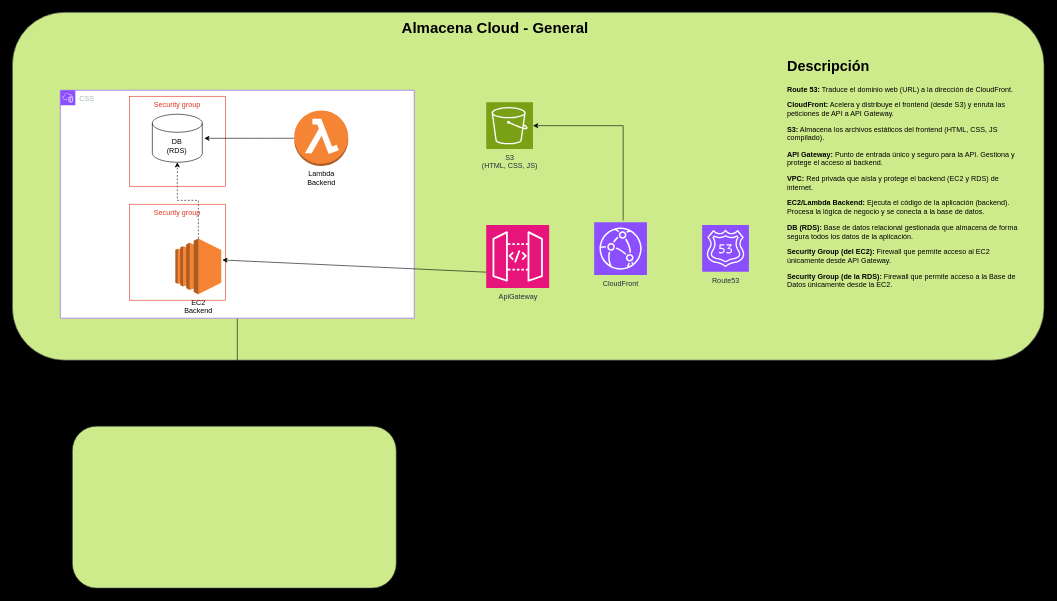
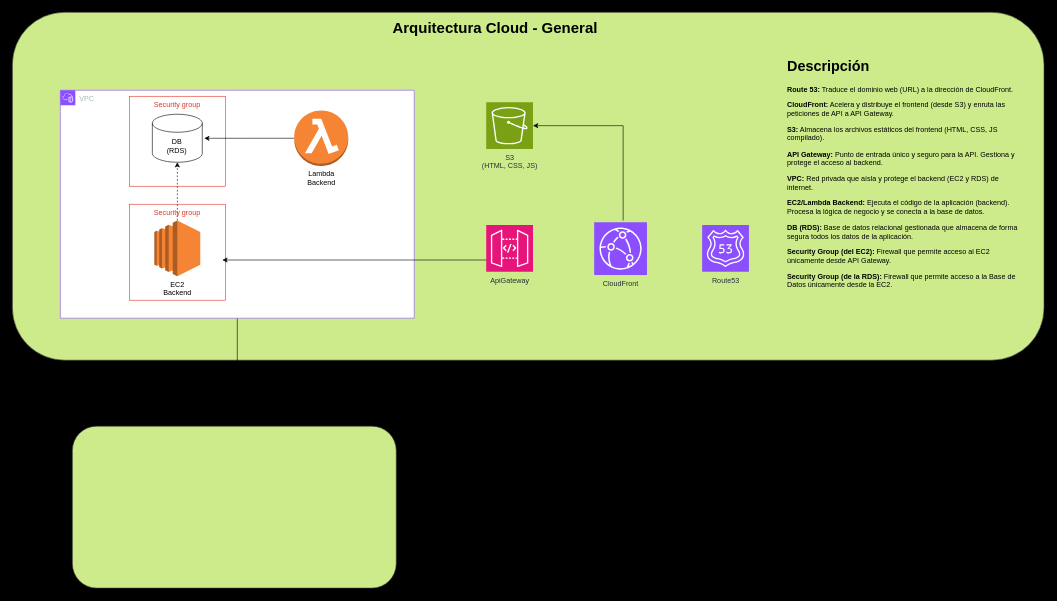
- <mxCell id="15" value="&lt;font style=&quot;font-size: 25px;&quot;&gt;&lt;b style=&quot;&quot;&gt;Almacena Cloud - General&lt;/b&gt;&lt;/font&gt;" style="text;html=1;align=center;verticalAlign=middle;whiteSpace=wrap;rounded=0;" parent="1" vertex="1"><mxGeometry x="630" y="30" width="390" height="30" as="geometry" /></mxCell>
+ <mxCell id="15" value="&lt;font style=&quot;font-size: 25px;&quot;&gt;&lt;b style=&quot;&quot;&gt;Arquitectura Cloud - General&lt;/b&gt;&lt;/font&gt;" style="text;html=1;align=center;verticalAlign=middle;whiteSpace=wrap;rounded=0;" parent="1" vertex="1"><mxGeometry x="630" y="30" width="390" height="30" as="geometry" /></mxCell>
- <mxCell id="4" value="CSS" style="points=[[0,0],[0.25,0],[0.5,0],[0.75,0],[1,0],[1,0.25],[1,0.5],[1,0.75],[1,1],[0.75,1],[0.5,1],[0.25,1],[0,1],[0,0.75],[0,0.5],[0,0.25]];outlineConnect=0;gradientColor=none;html=1;whiteSpace=wrap;fontSize=12;fontStyle=0;container=1;pointerEvents=0;collapsible=0;recursiveResize=0;shape=mxgraph.aws4.group;grIcon=mxgraph.aws4.group_vpc2;strokeColor=#8C4FFF;fillColor=default;verticalAlign=top;align=left;spacingLeft=30;fontColor=#AAB7B8;dashed=0;" parent="1" vertex="1"><mxGeometry x="100" y="150" width="590" height="380" as="geometry" /></mxCell>
+ <mxCell id="4" value="VPC" style="points=[[0,0],[0.25,0],[0.5,0],[0.75,0],[1,0],[1,0.25],[1,0.5],[1,0.75],[1,1],[0.75,1],[0.5,1],[0.25,1],[0,1],[0,0.75],[0,0.5],[0,0.25]];outlineConnect=0;gradientColor=none;html=1;whiteSpace=wrap;fontSize=12;fontStyle=0;container=1;pointerEvents=0;collapsible=0;recursiveResize=0;shape=mxgraph.aws4.group;grIcon=mxgraph.aws4.group_vpc2;strokeColor=#8C4FFF;fillColor=default;verticalAlign=top;align=left;spacingLeft=30;fontColor=#AAB7B8;dashed=0;" parent="1" vertex="1"><mxGeometry x="100" y="150" width="590" height="380" as="geometry" /></mxCell>
- <mxCell id="13" value="ApiGateway" style="sketch=0;points=[[0,0,0],[0.25,0,0],[0.5,0,0],[0.75,0,0],[1,0,0],[0,1,0],[0.25,1,0],[0.5,1,0],[0.75,1,0],[1,1,0],[0,0.25,0],[0,0.5,0],[0,0.75,0],[1,0.25,0],[1,0.5,0],[1,0.75,0]];outlineConnect=0;fontColor=#232F3E;fillColor=#E7157B;strokeColor=#ffffff;dashed=0;verticalLabelPosition=bottom;verticalAlign=top;align=center;html=1;fontSize=12;fontStyle=0;aspect=fixed;shape=mxgraph.aws4.resourceIcon;resIcon=mxgraph.aws4.api_gateway;" parent="1" vertex="1"><mxGeometry x="810" y="374.5" width="105" height="105" as="geometry" /></mxCell>
+ <mxCell id="13" value="ApiGateway" style="sketch=0;points=[[0,0,0],[0.25,0,0],[0.5,0,0],[0.75,0,0],[1,0,0],[0,1,0],[0.25,1,0],[0.5,1,0],[0.75,1,0],[1,1,0],[0,0.25,0],[0,0.5,0],[0,0.75,0],[1,0.25,0],[1,0.5,0],[1,0.75,0]];outlineConnect=0;fontColor=#232F3E;fillColor=#E7157B;strokeColor=#ffffff;dashed=0;verticalLabelPosition=bottom;verticalAlign=top;align=center;html=1;fontSize=12;fontStyle=0;aspect=fixed;shape=mxgraph.aws4.resourceIcon;resIcon=mxgraph.aws4.api_gateway;" parent="1" vertex="1"><mxGeometry x="810" y="374.5" width="78" height="78" as="geometry" /></mxCell>
- <mxCell id="5" value="EC2&lt;br&gt;Backend" style="outlineConnect=0;dashed=0;verticalLabelPosition=bottom;verticalAlign=top;align=center;html=1;shape=mxgraph.aws3.ec2;fillColor=#F58534;gradientColor=none;" parent="4" vertex="1"><mxGeometry x="191.75" y="247" width="76.5" height="93" as="geometry" /></mxCell>
+ <mxCell id="5" value="EC2&lt;br&gt;Backend" style="outlineConnect=0;dashed=0;verticalLabelPosition=bottom;verticalAlign=top;align=center;html=1;shape=mxgraph.aws3.ec2;fillColor=#F58534;gradientColor=none;" parent="4" vertex="1"><mxGeometry x="156.75" y="217" width="76.5" height="93" as="geometry" /></mxCell>
